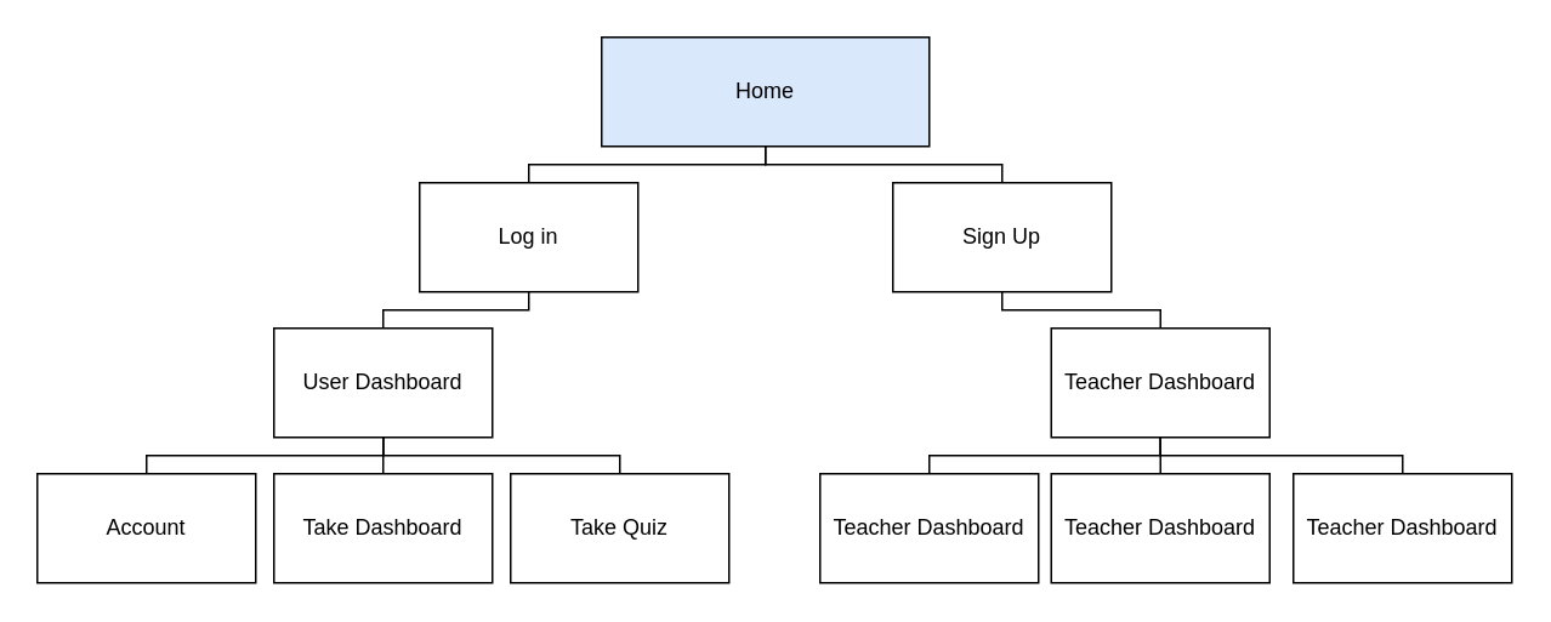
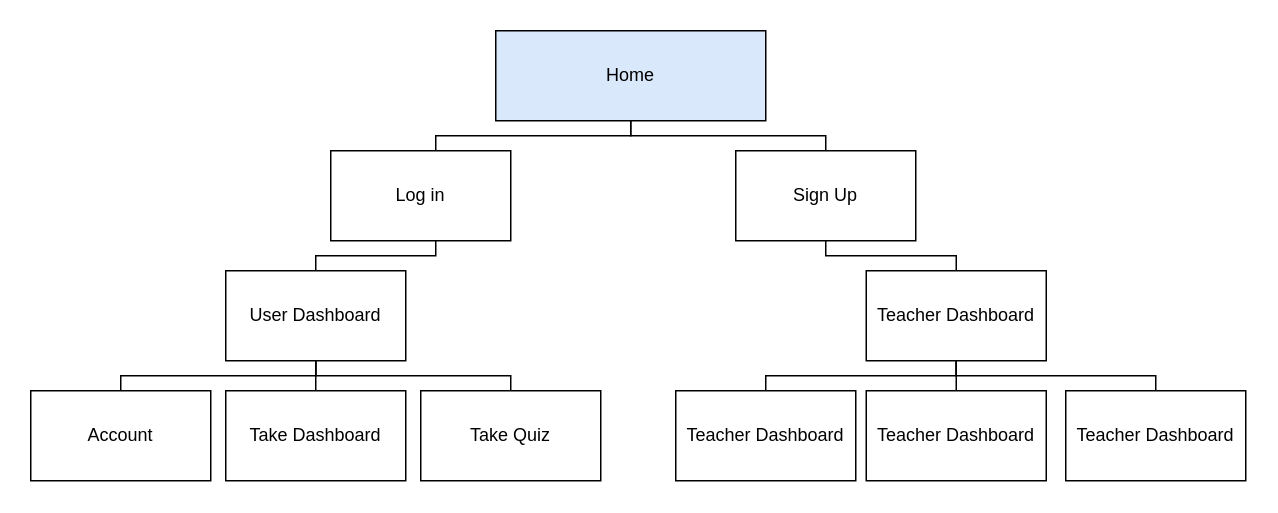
- <mxCell id="6" value="Log in" style="rounded=0;whiteSpace=wrap;html=1;" vertex="1" parent="1"><mxGeometry x="230" y="100" width="120" height="60" as="geometry" /></mxCell>
+ <mxCell id="6" value="Log in" style="rounded=0;whiteSpace=wrap;html=1;" vertex="1" parent="1"><mxGeometry x="220" y="100" width="120" height="60" as="geometry" /></mxCell>
